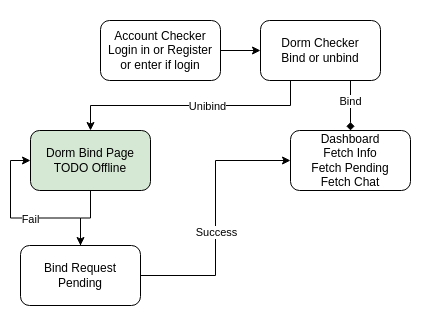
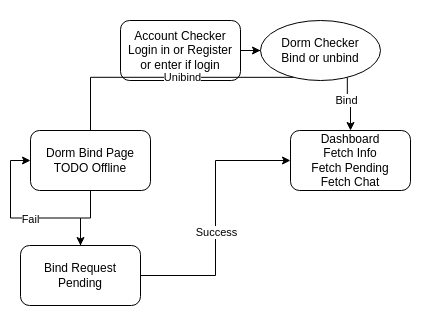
- <mxCell id="3" value="Account Checker&lt;br&gt;Login in or Register or enter if login" style="rounded=1;whiteSpace=wrap;html=1;" parent="1" vertex="1"><mxGeometry x="100" y="20" width="120" height="60" as="geometry" /></mxCell>
+ <mxCell id="3" value="Account Checker&lt;br&gt;Login in or Register or enter if login" style="rounded=1;whiteSpace=wrap;html=1;" parent="1" vertex="1"><mxGeometry x="120" y="20" width="120" height="60" as="geometry" /></mxCell>
- <mxCell id="8" value="Dorm Checker&lt;br&gt;Bind or unbind" style="rounded=1;whiteSpace=wrap;html=1;" parent="1" vertex="1"><mxGeometry x="260" y="20" width="120" height="60" as="geometry" /></mxCell>
+ <mxCell id="8" value="Dorm Checker&lt;br&gt;Bind or unbind" style="ellipse;whiteSpace=wrap;html=1;" parent="1" vertex="1"><mxGeometry x="260" y="20" width="120" height="60" as="geometry" /></mxCell>
- <mxCell id="4" style="edgeStyle=orthogonalEdgeStyle;rounded=0;orthogonalLoop=1;jettySize=auto;html=1;exitX=0.25;exitY=1;exitDx=0;exitDy=0;entryX=0.5;entryY=0;entryDx=0;entryDy=0;" parent="1" source="8" target="10" edge="1"><mxGeometry relative="1" as="geometry" /></mxCell>
+ <mxCell id="4" style="edgeStyle=orthogonalEdgeStyle;rounded=0;orthogonalLoop=1;jettySize=auto;html=1;exitX=0.25;exitY=1;exitDx=0;exitDy=0;entryX=0.5;entryY=0;entryDx=0;entryDy=0;endArrow=none;" parent="1" source="8" target="10" edge="1"><mxGeometry relative="1" as="geometry" /></mxCell>
- <mxCell id="6" style="edgeStyle=orthogonalEdgeStyle;rounded=0;orthogonalLoop=1;jettySize=auto;html=1;exitX=0.75;exitY=1;exitDx=0;exitDy=0;entryX=0.5;entryY=0;entryDx=0;entryDy=0;endArrow=diamond;" parent="1" source="8" target="11" edge="1"><mxGeometry relative="1" as="geometry" /></mxCell>
+ <mxCell id="6" style="edgeStyle=orthogonalEdgeStyle;rounded=0;orthogonalLoop=1;jettySize=auto;html=1;exitX=0.75;exitY=1;exitDx=0;exitDy=0;entryX=0.5;entryY=0;entryDx=0;entryDy=0;" parent="1" source="8" target="11" edge="1"><mxGeometry relative="1" as="geometry" /></mxCell>
- <mxCell id="10" value="Dorm Bind Page&lt;br&gt;TODO Offline" style="rounded=1;whiteSpace=wrap;html=1;fillColor=#d5e8d4;" parent="1" vertex="1"><mxGeometry x="30" y="130" width="120" height="60" as="geometry" /></mxCell>
+ <mxCell id="10" value="Dorm Bind Page&lt;br&gt;TODO Offline" style="rounded=1;whiteSpace=wrap;html=1;" parent="1" vertex="1"><mxGeometry x="30" y="130" width="120" height="60" as="geometry" /></mxCell>
